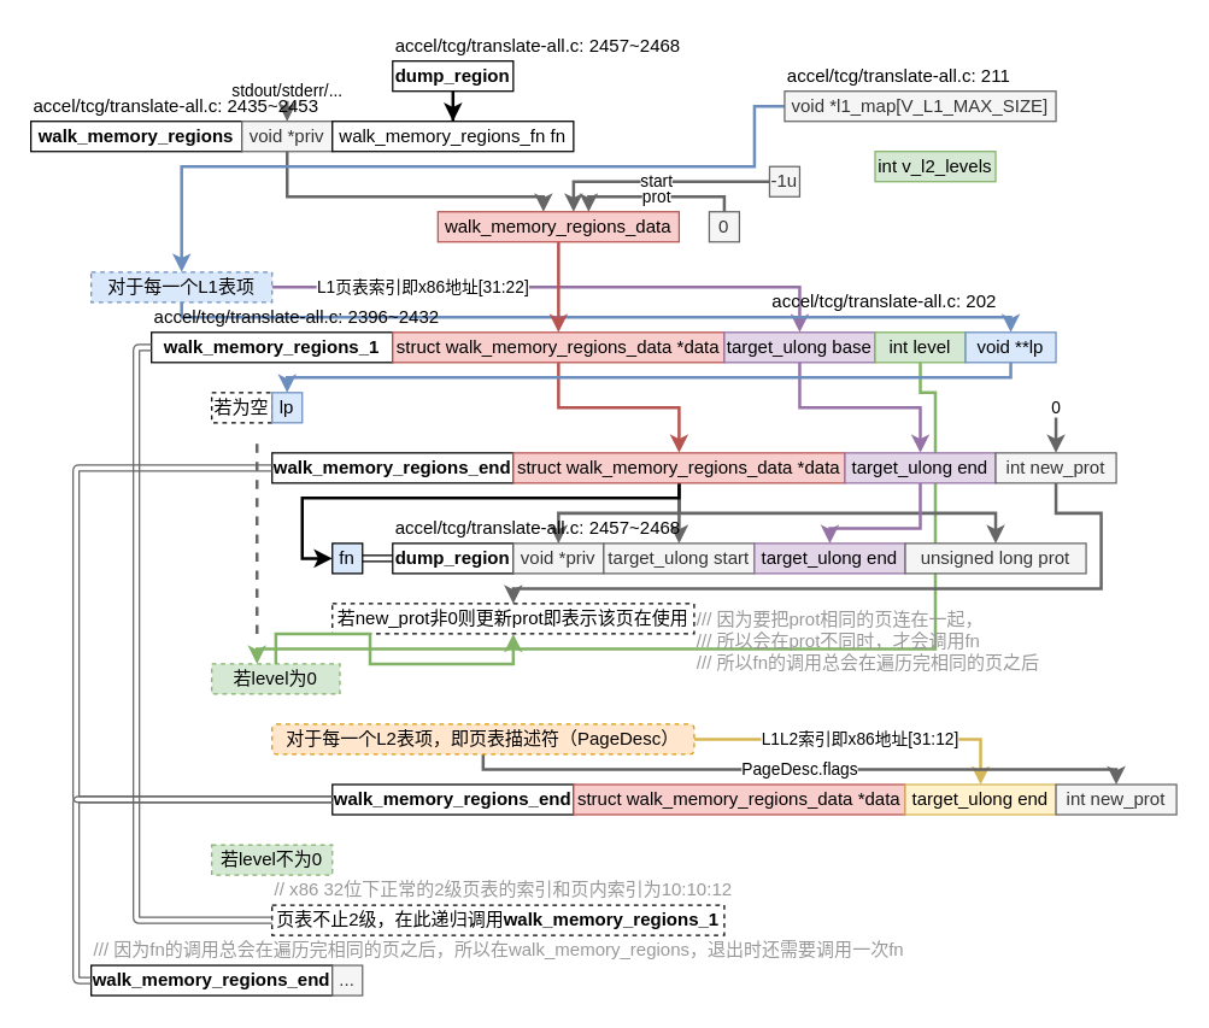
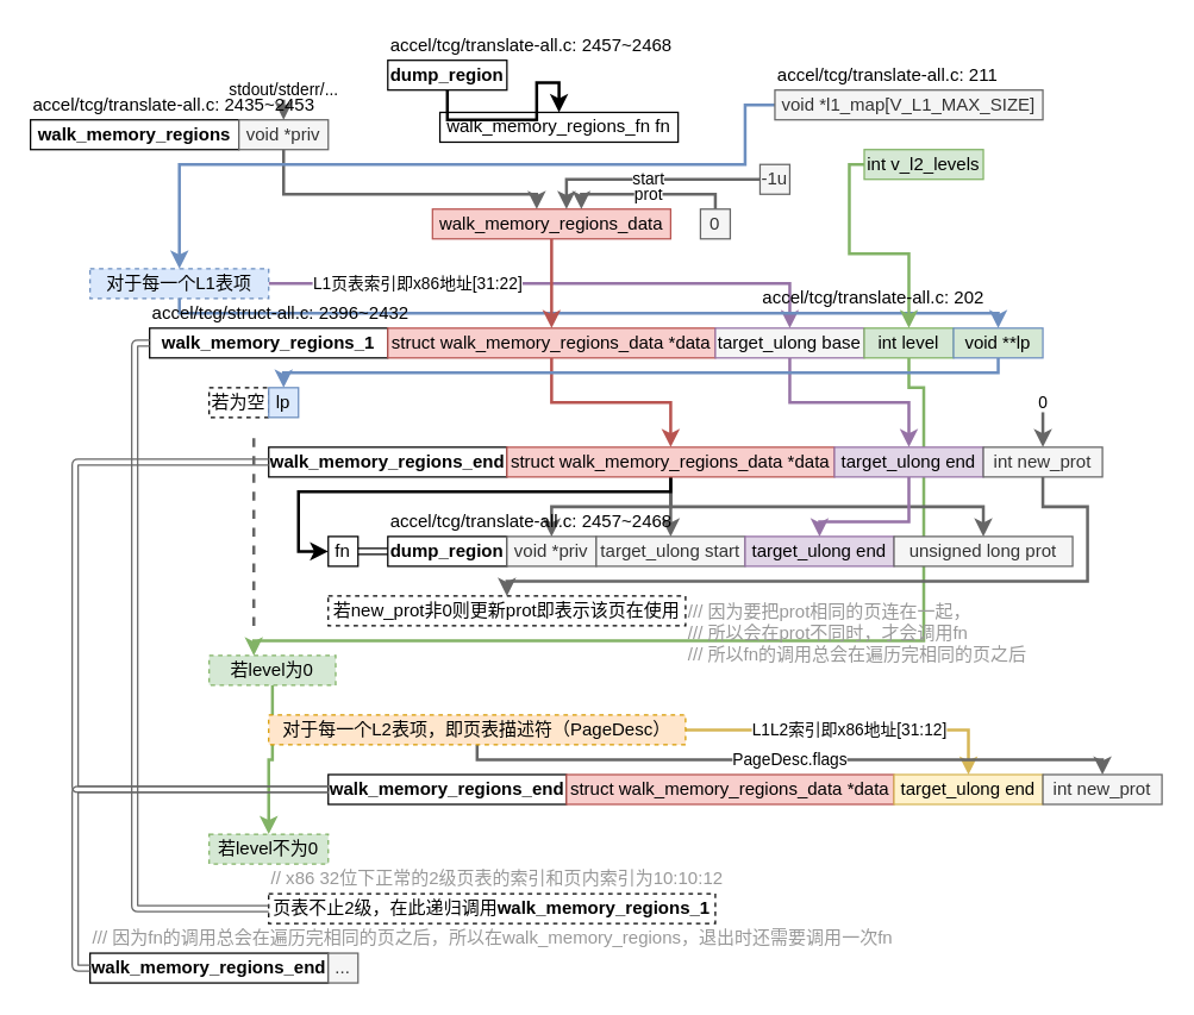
- <mxCell id="6" value="walk_memory_regions_fn fn" style="rounded=0;whiteSpace=wrap;html=1;" parent="1" vertex="1"><mxGeometry x="220" y="80" width="160" height="20" as="geometry" /></mxCell>
+ <mxCell id="6" value="walk_memory_regions_fn fn" style="rounded=0;whiteSpace=wrap;html=1;" parent="1" vertex="1"><mxGeometry x="295" y="75" width="160" height="20" as="geometry" /></mxCell>
+ <mxCell id="29" style="edgeStyle=orthogonalEdgeStyle;rounded=0;orthogonalLoop=1;jettySize=auto;html=1;strokeWidth=2;fillColor=#d5e8d4;strokeColor=#82b366;" parent="1" source="30" target="24" edge="1"><mxGeometry relative="1" as="geometry"><Array as="points"><mxPoint x="570" y="110" /><mxPoint x="570" y="170" /><mxPoint x="610" y="170" /></Array></mxGeometry></mxCell>
- <mxCell id="21" value="accel/tcg/translate-all.c: 2396~2432" style="text;html=1;align=left;verticalAlign=middle;resizable=0;points=[];autosize=1;" parent="1" vertex="1"><mxGeometry x="100" y="200" width="200" height="20" as="geometry" /></mxCell>
+ <mxCell id="21" value="accel/tcg/struct-all.c: 2396~2432" style="text;html=1;align=left;verticalAlign=middle;resizable=0;points=[];autosize=1;" parent="1" vertex="1"><mxGeometry x="100" y="200" width="200" height="20" as="geometry" /></mxCell>
- <mxCell id="23" value="target_ulong base" style="rounded=0;whiteSpace=wrap;html=1;fillColor=#e1d5e7;strokeColor=#9673a6;" parent="1" vertex="1"><mxGeometry x="480" y="220" width="100" height="20" as="geometry" /></mxCell>
+ <mxCell id="23" value="target_ulong base" style="rounded=0;whiteSpace=wrap;html=1;fillColor=#f5f5f5;strokeColor=#9673a6;" parent="1" vertex="1"><mxGeometry x="480" y="220" width="100" height="20" as="geometry" /></mxCell>
- <mxCell id="26" value="void **lp" style="rounded=0;whiteSpace=wrap;html=1;fillColor=#dae8fc;strokeColor=#6c8ebf;" parent="1" vertex="1"><mxGeometry x="640" y="220" width="60" height="20" as="geometry" /></mxCell>
+ <mxCell id="26" value="void **lp" style="rounded=0;whiteSpace=wrap;html=1;fillColor=#d5e8d4;strokeColor=#6c8ebf;" parent="1" vertex="1"><mxGeometry x="640" y="220" width="60" height="20" as="geometry" /></mxCell>
- <mxCell id="45" value="fn" style="rounded=0;whiteSpace=wrap;html=1;fillColor=#dae8fc;" parent="1" vertex="1"><mxGeometry x="220" y="360" width="20" height="20" as="geometry" /></mxCell>
+ <mxCell id="45" value="fn" style="rounded=0;whiteSpace=wrap;html=1;" parent="1" vertex="1"><mxGeometry x="220" y="360" width="20" height="20" as="geometry" /></mxCell>
- <mxCell id="55" style="edgeStyle=orthogonalEdgeStyle;rounded=0;orthogonalLoop=1;jettySize=auto;html=1;strokeWidth=2;fillColor=#d5e8d4;strokeColor=#82b366;" parent="1" source="56" target="53" edge="1"><mxGeometry relative="1" as="geometry" /></mxCell>
+ <mxCell id="55" style="edgeStyle=orthogonalEdgeStyle;rounded=0;orthogonalLoop=1;jettySize=auto;html=1;strokeWidth=2;fillColor=#d5e8d4;strokeColor=#82b366;" parent="1" source="56" target="62" edge="1"><mxGeometry relative="1" as="geometry" /></mxCell>
- <mxCell id="59" value="对于每一个L2表项，即页表描述符（PageDesc）" style="whiteSpace=wrap;html=1;fillColor=#ffe6cc;strokeColor=#d79b00;dashed=1;rounded=1;" parent="1" vertex="1"><mxGeometry x="180" y="480" width="280" height="20" as="geometry" /></mxCell>
+ <mxCell id="59" value="对于每一个L2表项，即页表描述符（PageDesc）" style="rounded=0;whiteSpace=wrap;html=1;fillColor=#ffe6cc;strokeColor=#d79b00;dashed=1;" parent="1" vertex="1"><mxGeometry x="180" y="480" width="280" height="20" as="geometry" /></mxCell>
